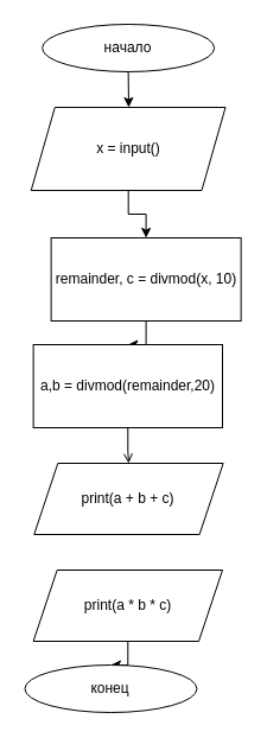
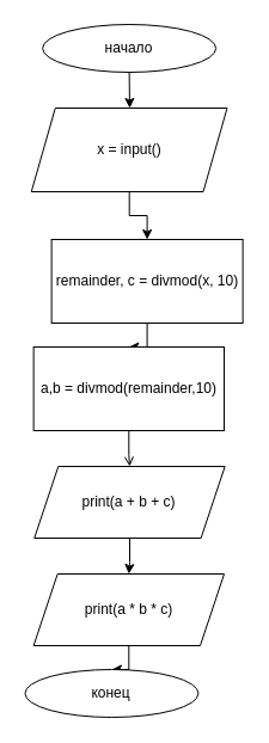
- <mxCell id="9" value="a,b = divmod(remainder,20)" style="rounded=0;whiteSpace=wrap;html=1;" parent="1" vertex="1"><mxGeometry x="27.63" y="290" width="159.37" height="70" as="geometry" /></mxCell>
+ <mxCell id="9" value="a,b = divmod(remainder,10)" style="rounded=0;whiteSpace=wrap;html=1;" parent="1" vertex="1"><mxGeometry x="27.63" y="290" width="159.37" height="70" as="geometry" /></mxCell>
+ <mxCell id="10" value="" style="edgeStyle=orthogonalEdgeStyle;rounded=0;orthogonalLoop=1;jettySize=auto;html=1;" parent="1" source="11" target="13" edge="1"><mxGeometry relative="1" as="geometry" /></mxCell>
